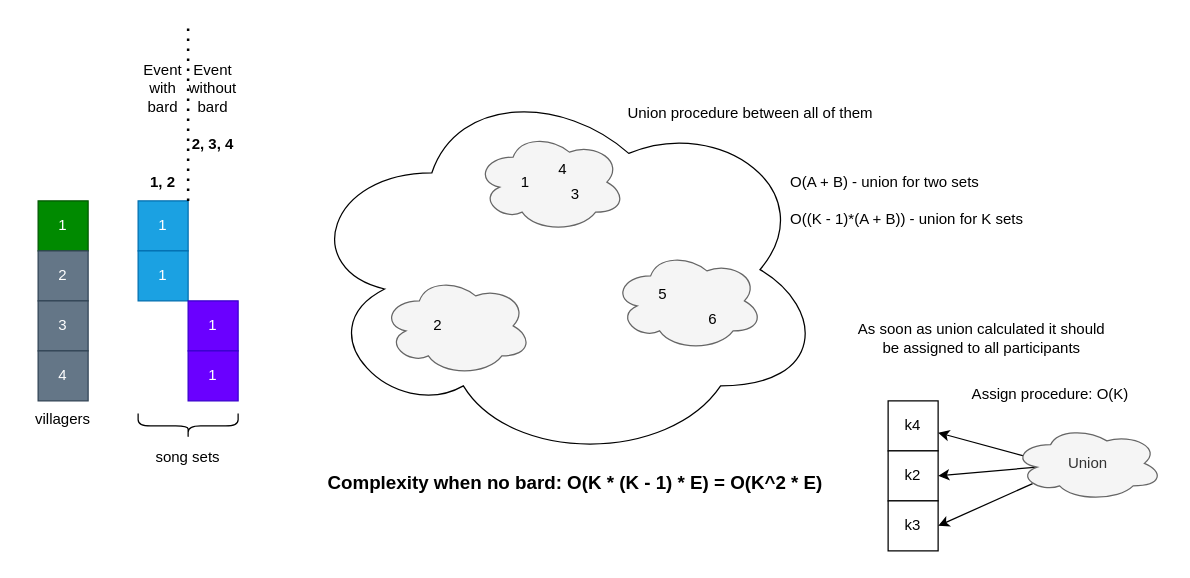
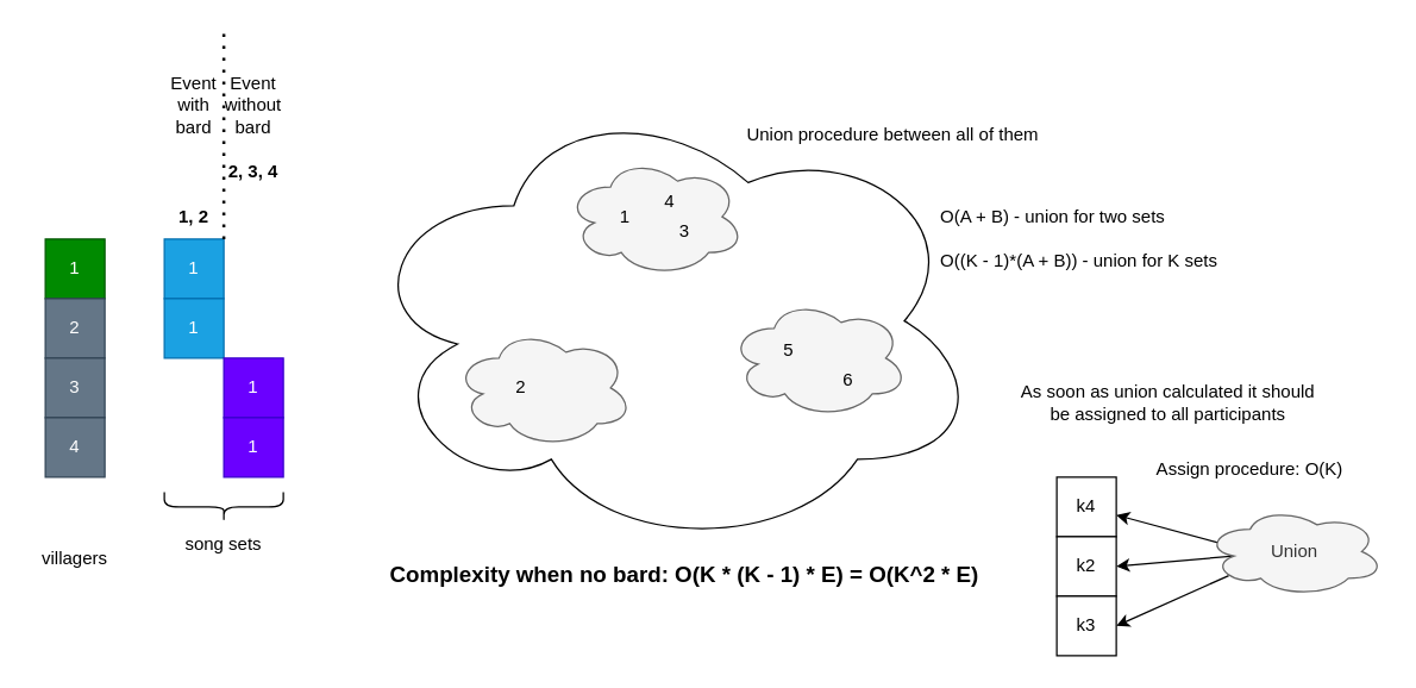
- <mxCell id="25" value="villagers" style="text;html=1;strokeColor=none;fillColor=none;align=center;verticalAlign=middle;whiteSpace=wrap;rounded=0;" vertex="1" parent="1"><mxGeometry x="20" y="320" width="60" height="30" as="geometry" /></mxCell>
+ <mxCell id="25" value="villagers" style="text;html=1;strokeColor=none;fillColor=none;align=center;verticalAlign=middle;whiteSpace=wrap;rounded=0;" vertex="1" parent="1"><mxGeometry x="20" y="360" width="60" height="30" as="geometry" /></mxCell>
